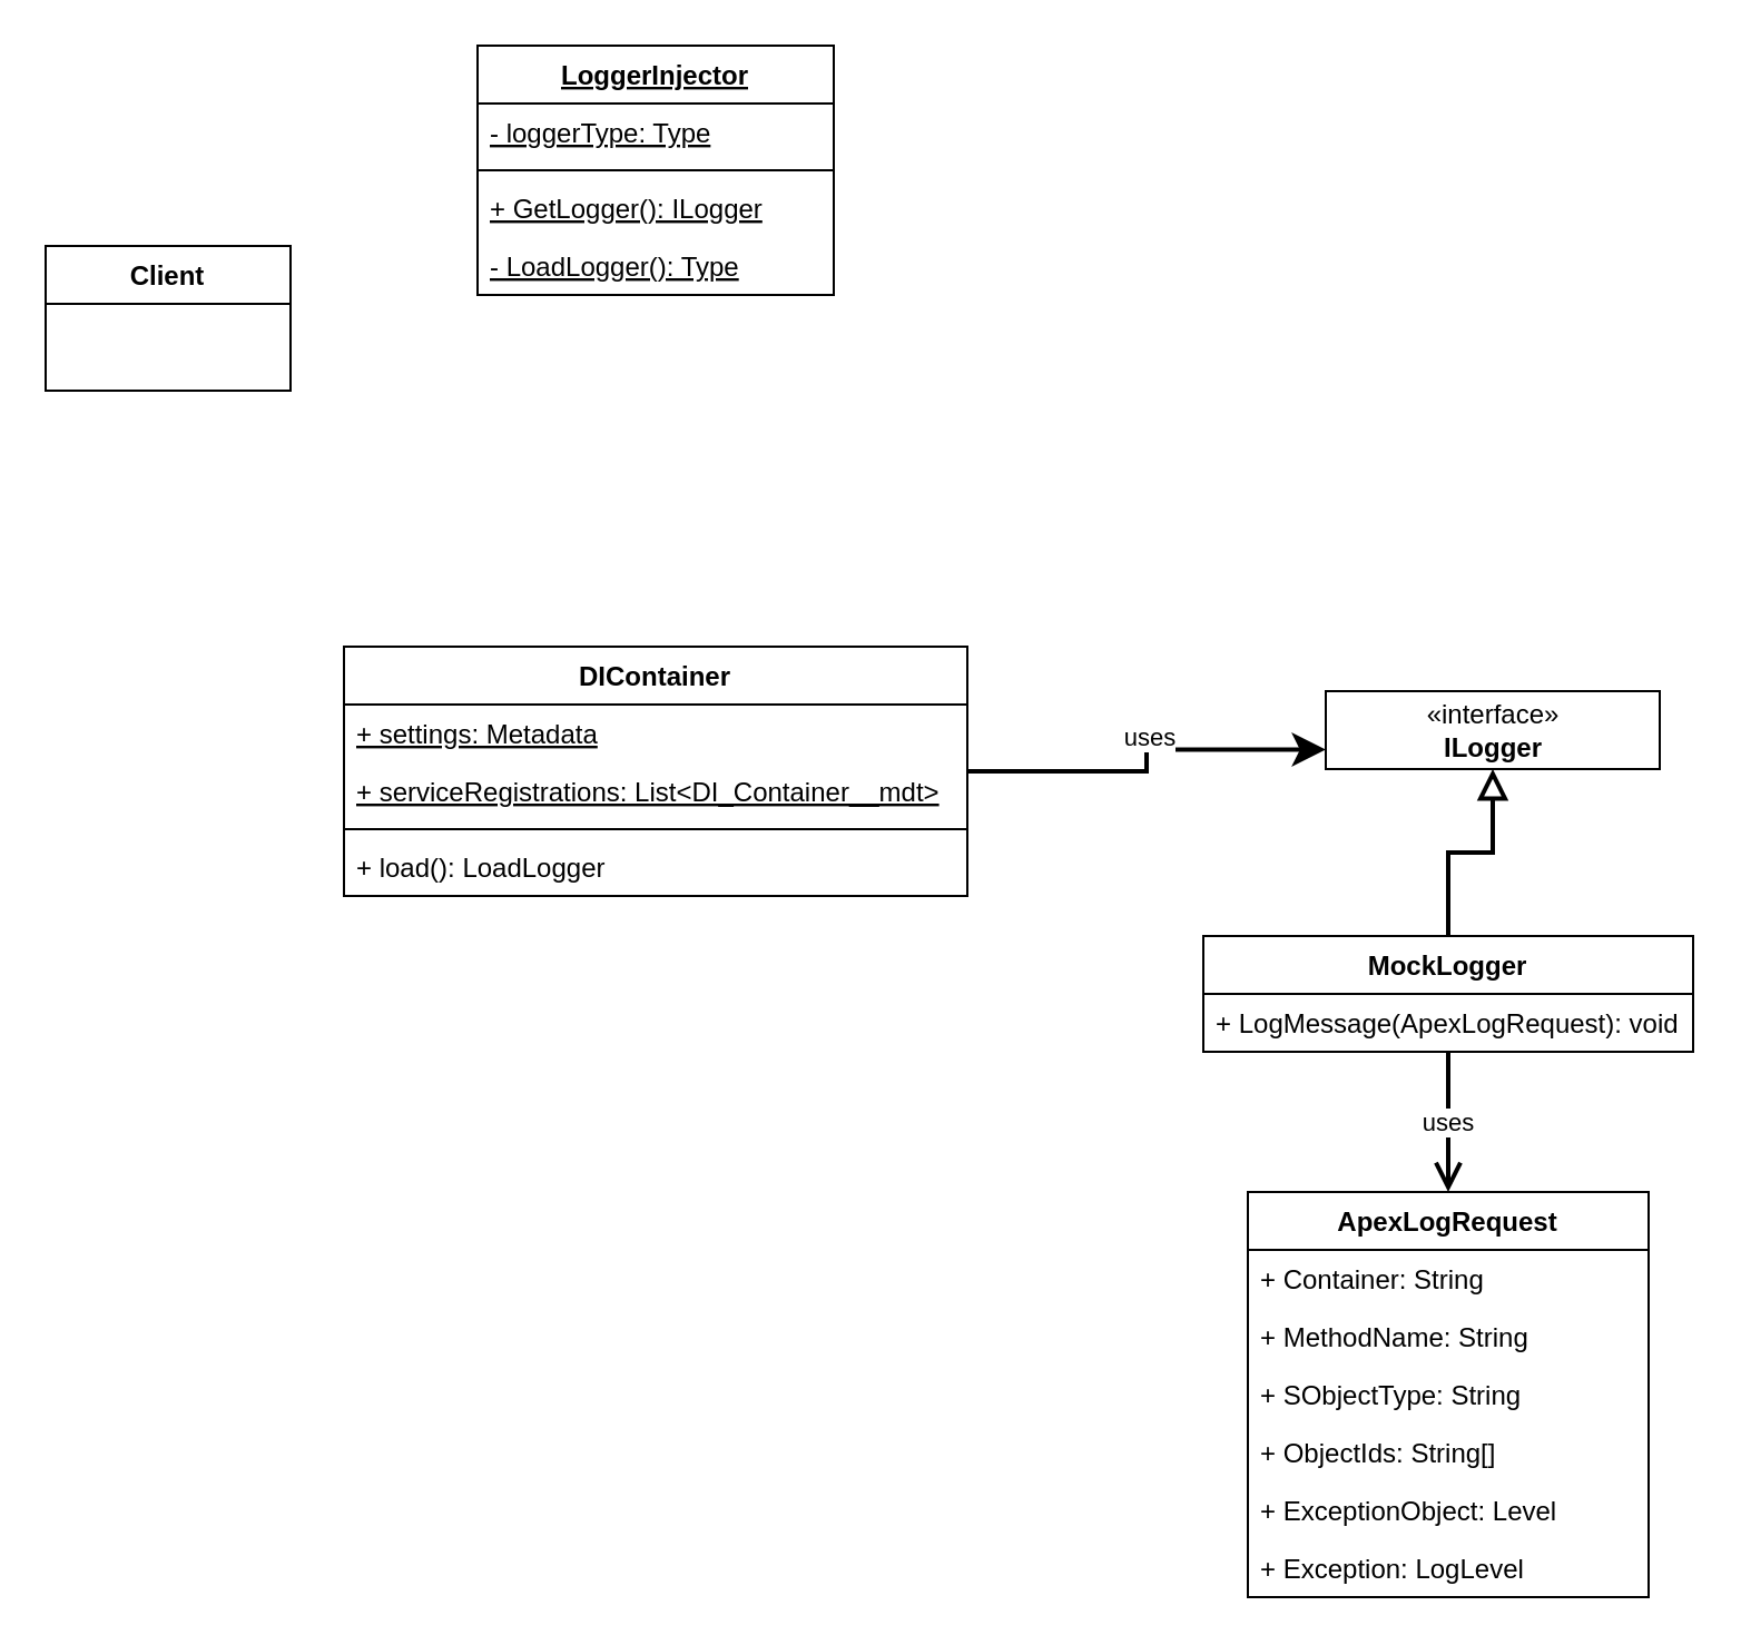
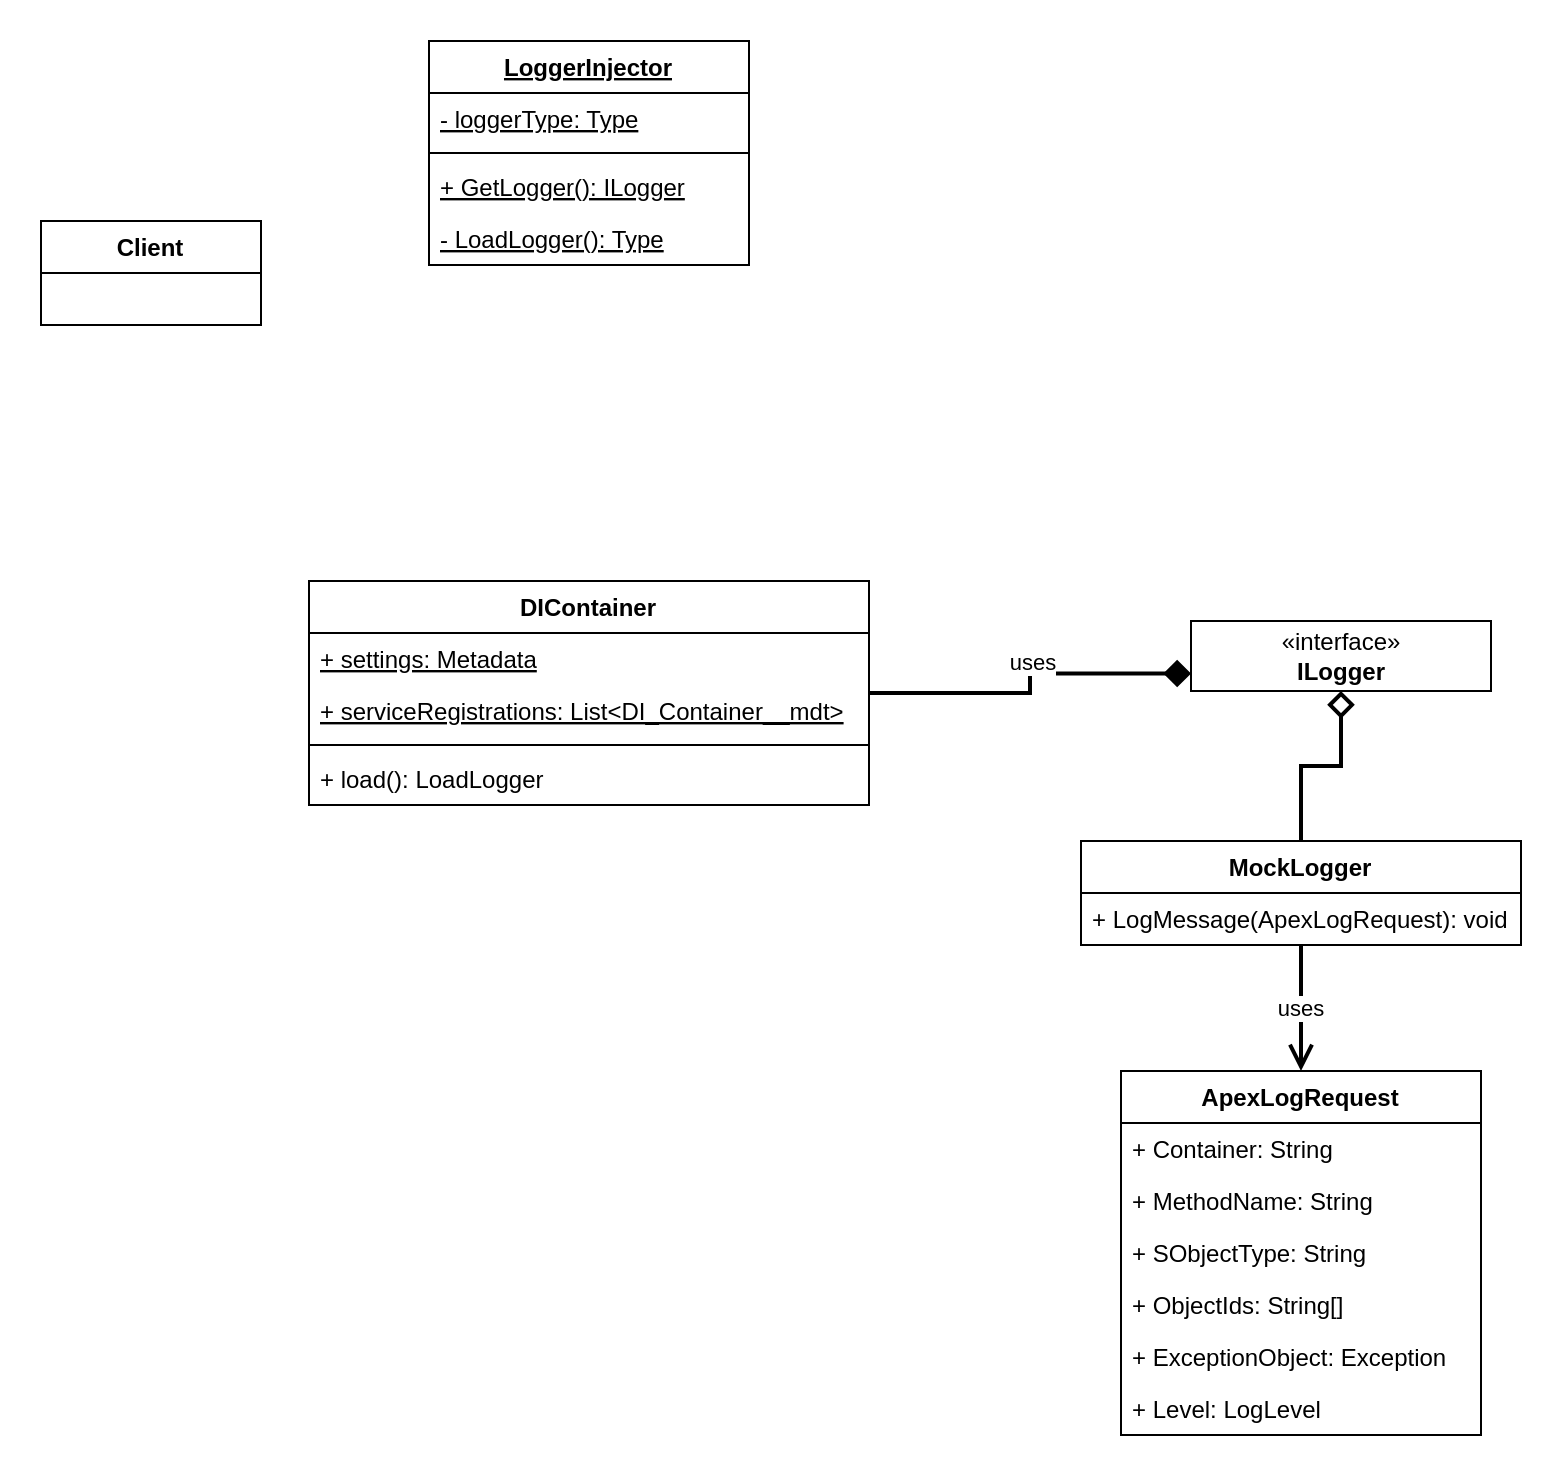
- <mxCell id="9" value="Client" style="swimlane;fontStyle=1;align=center;verticalAlign=top;childLayout=stackLayout;horizontal=1;startSize=26;horizontalStack=0;resizeParent=1;resizeParentMax=0;resizeLast=0;collapsible=1;marginBottom=0;" parent="1" vertex="1"><mxGeometry x="20" y="110" width="110" height="65" as="geometry" /></mxCell>
+ <mxCell id="9" value="Client" style="swimlane;fontStyle=1;align=center;verticalAlign=top;childLayout=stackLayout;horizontal=1;startSize=26;horizontalStack=0;resizeParent=1;resizeParentMax=0;resizeLast=0;collapsible=1;marginBottom=0;" parent="1" vertex="1"><mxGeometry x="20" y="110" width="110" height="52" as="geometry" /></mxCell>
- <mxCell id="10" style="edgeStyle=orthogonalEdgeStyle;rounded=0;orthogonalLoop=1;jettySize=auto;html=1;entryX=0;entryY=0.75;entryDx=0;entryDy=0;endArrow=classic;endFill=1;endSize=9;strokeWidth=2;" parent="1" source="12" target="2" edge="1"><mxGeometry relative="1" as="geometry" /></mxCell>
+ <mxCell id="10" style="edgeStyle=orthogonalEdgeStyle;rounded=0;orthogonalLoop=1;jettySize=auto;html=1;entryX=0;entryY=0.75;entryDx=0;entryDy=0;endArrow=diamond;endFill=1;endSize=9;strokeWidth=2;" parent="1" source="12" target="2" edge="1"><mxGeometry relative="1" as="geometry" /></mxCell>
- <mxCell id="3" style="edgeStyle=orthogonalEdgeStyle;rounded=0;orthogonalLoop=1;jettySize=auto;html=1;endArrow=block;endFill=0;endSize=9;strokeWidth=2;" parent="1" source="18" target="2" edge="1"><mxGeometry relative="1" as="geometry" /></mxCell>
+ <mxCell id="3" style="edgeStyle=orthogonalEdgeStyle;rounded=0;orthogonalLoop=1;jettySize=auto;html=1;endArrow=diamond;endFill=0;endSize=9;strokeWidth=2;" parent="1" source="18" target="2" edge="1"><mxGeometry relative="1" as="geometry" /></mxCell>
- <mxCell id="25" value="+ ExceptionObject: Level" style="text;strokeColor=none;fillColor=none;align=left;verticalAlign=top;spacingLeft=4;spacingRight=4;overflow=hidden;rotatable=0;points=[[0,0.5],[1,0.5]];portConstraint=eastwest;" parent="20" vertex="1"><mxGeometry y="130" width="180" height="26" as="geometry" /></mxCell>
+ <mxCell id="25" value="+ ExceptionObject: Exception" style="text;strokeColor=none;fillColor=none;align=left;verticalAlign=top;spacingLeft=4;spacingRight=4;overflow=hidden;rotatable=0;points=[[0,0.5],[1,0.5]];portConstraint=eastwest;" parent="20" vertex="1"><mxGeometry y="130" width="180" height="26" as="geometry" /></mxCell>
- <mxCell id="26" value="+ Exception: LogLevel" style="text;strokeColor=none;fillColor=none;align=left;verticalAlign=top;spacingLeft=4;spacingRight=4;overflow=hidden;rotatable=0;points=[[0,0.5],[1,0.5]];portConstraint=eastwest;" parent="20" vertex="1"><mxGeometry y="156" width="180" height="26" as="geometry" /></mxCell>
+ <mxCell id="26" value="+ Level: LogLevel" style="text;strokeColor=none;fillColor=none;align=left;verticalAlign=top;spacingLeft=4;spacingRight=4;overflow=hidden;rotatable=0;points=[[0,0.5],[1,0.5]];portConstraint=eastwest;" parent="20" vertex="1"><mxGeometry y="156" width="180" height="26" as="geometry" /></mxCell>
